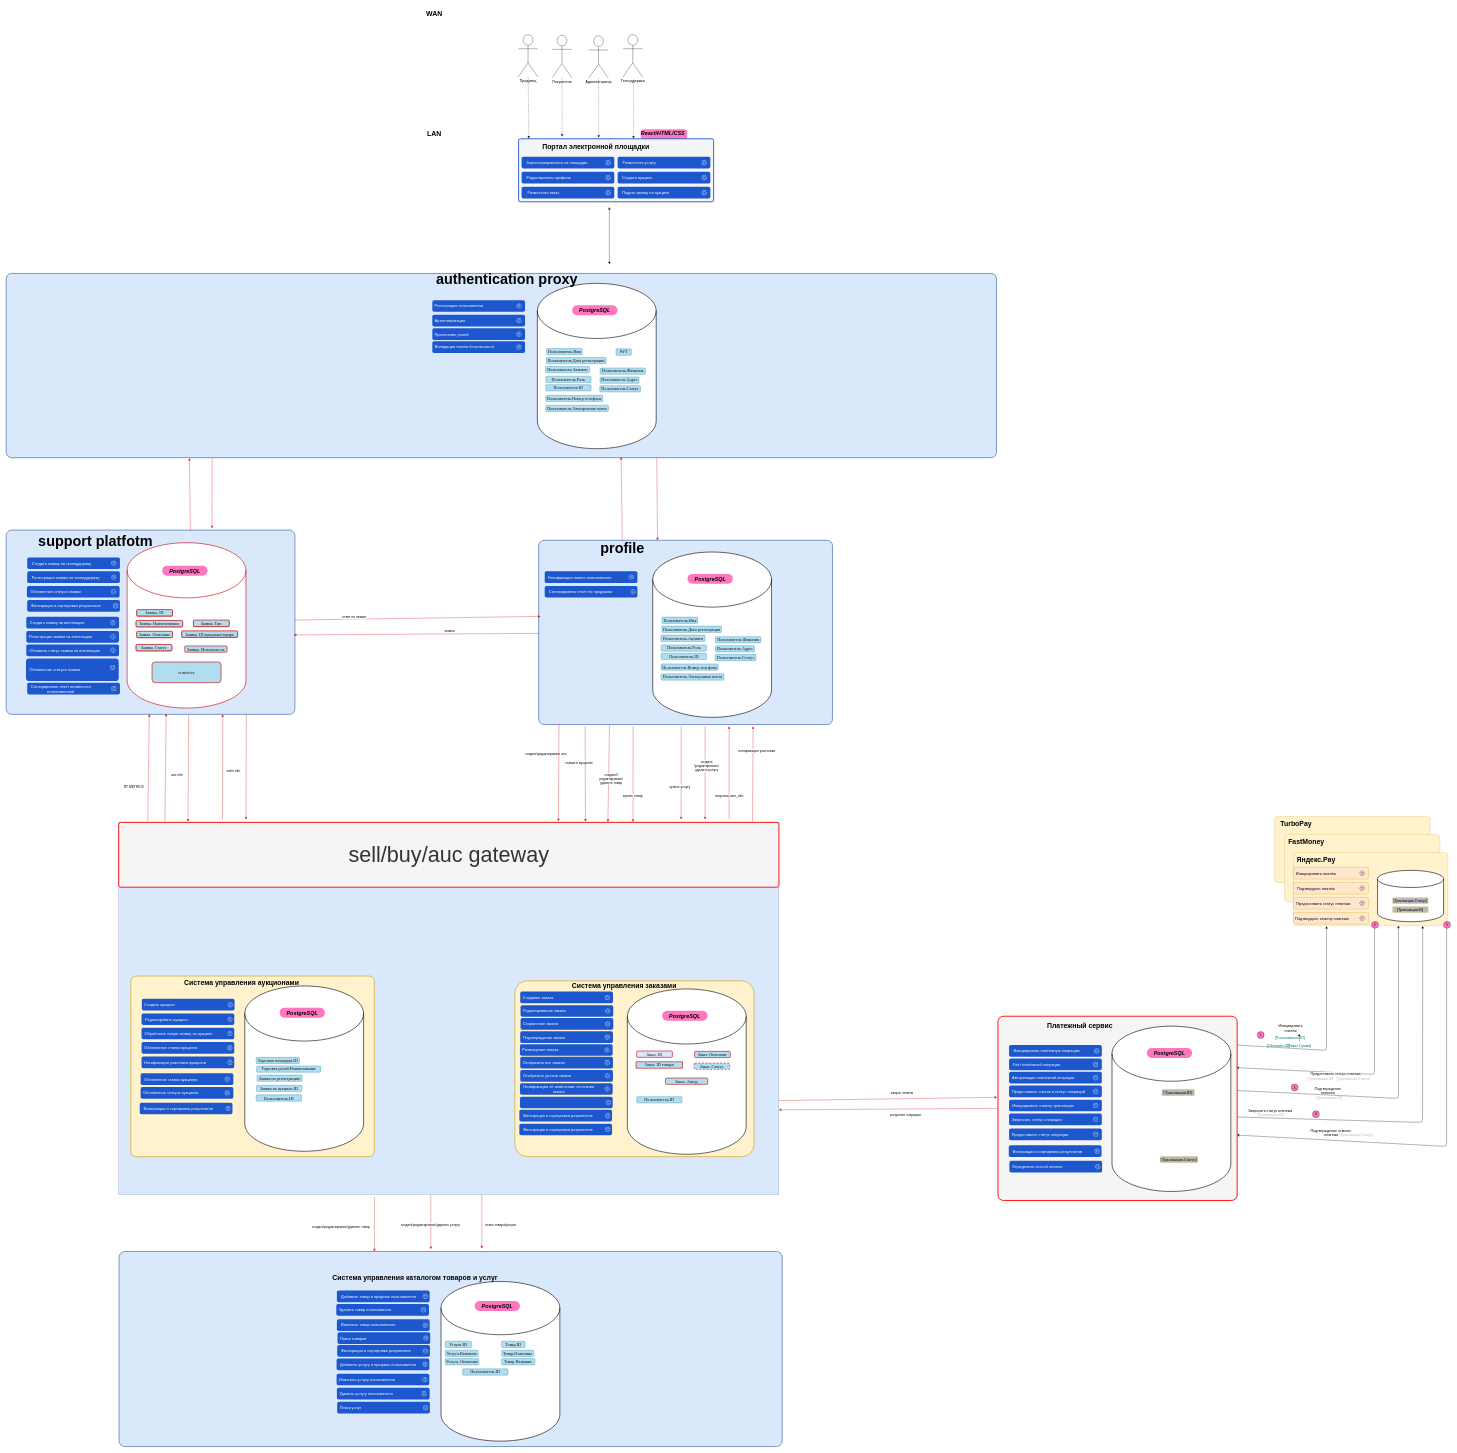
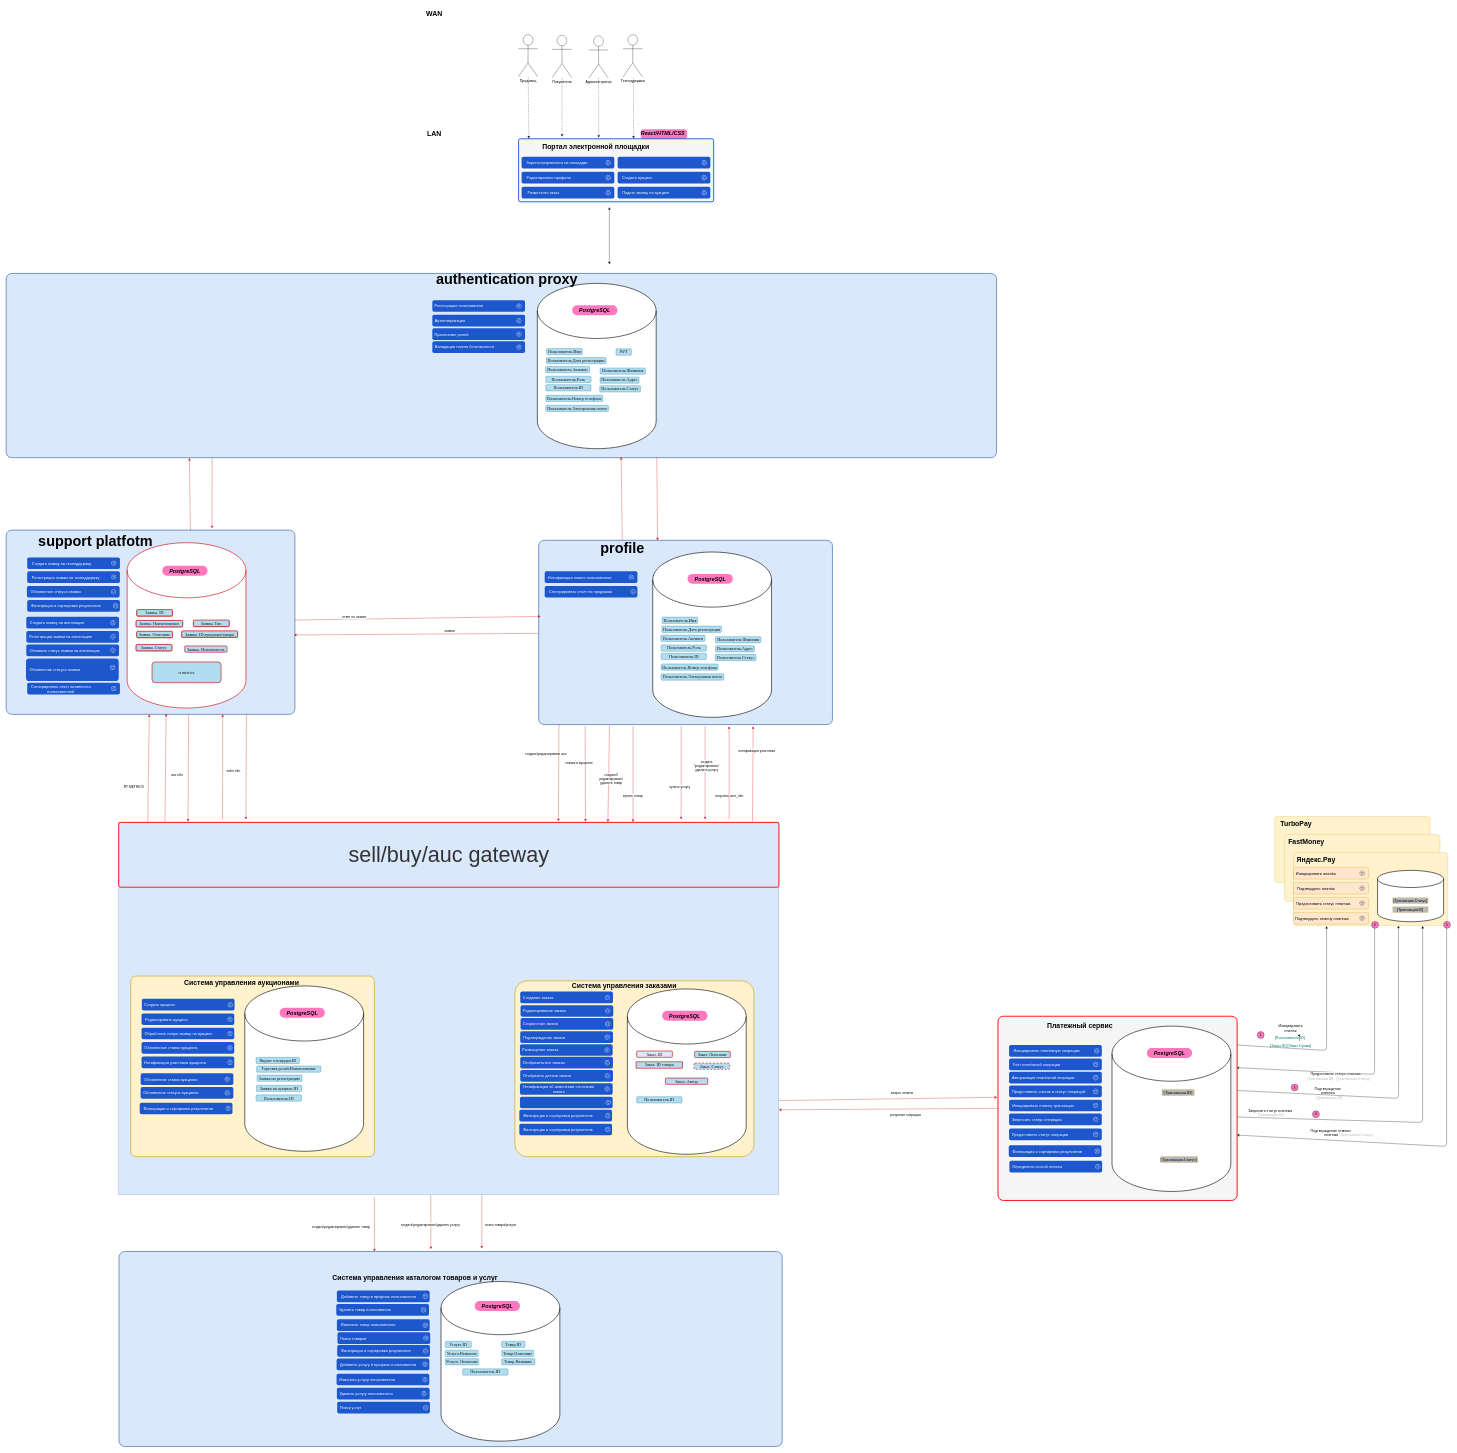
- <mxCell id="297" value="Разместить услугу" style="text;html=1;align=center;verticalAlign=middle;whiteSpace=wrap;rounded=1;fontSize=13;fontColor=#FFFFFF;" parent="294" vertex="1"><mxGeometry x="6" y="4.5" width="132" height="30" as="geometry" /></mxCell>
- <mxCell id="150" value="&lt;font style=&quot;font-size: 72px;&quot;&gt;sell/buy/auc gateway&lt;/font&gt;" style="rounded=1;whiteSpace=wrap;html=1;arcSize=3;movable=1;resizable=1;rotatable=1;deletable=1;editable=1;locked=0;connectable=1;fillColor=#f5f5f5;strokeColor=#FF0000;strokeWidth=3;fontColor=#333333;" parent="1" vertex="1"><mxGeometry x="395" y="2740" width="2200" height="216" as="geometry" /></mxCell>
+ <mxCell id="150" value="&lt;font style=&quot;font-size: 72px;&quot;&gt;sell/buy/auc gateway&lt;/font&gt;" style="rounded=1;whiteSpace=wrap;html=1;arcSize=3;movable=1;resizable=1;rotatable=1;deletable=1;editable=1;locked=0;connectable=1;fillColor=#dae8fc;strokeColor=#FF0000;strokeWidth=3;fontColor=#333333;" parent="1" vertex="1"><mxGeometry x="395" y="2740" width="2200" height="216" as="geometry" /></mxCell>
- <mxCell id="335" value="&lt;font style=&quot;font-size: 12px;&quot;&gt;[Обновить.ID]&lt;/font&gt;" style="text;html=1;align=center;verticalAlign=middle;whiteSpace=wrap;rounded=1;fontSize=13;labelBackgroundColor=none;fontColor=#007575;" parent="1" vertex="1"><mxGeometry x="4180" y="3470" width="160" height="30" as="geometry" /></mxCell>
+ <mxCell id="335" value="&lt;font style=&quot;font-size: 12px;&quot;&gt;[Заказ.ID]&lt;/font&gt;" style="text;html=1;align=center;verticalAlign=middle;whiteSpace=wrap;rounded=1;fontSize=13;labelBackgroundColor=none;fontColor=#007575;" parent="1" vertex="1"><mxGeometry x="4180" y="3470" width="160" height="30" as="geometry" /></mxCell>
- <mxCell id="146" value="&lt;p style=&quot;margin: 0px 0px 0px 13px; text-indent: -13px; font-variant-numeric: normal; font-variant-east-asian: normal; font-variant-alternates: normal; font-kerning: auto; font-optical-sizing: auto; font-feature-settings: normal; font-variation-settings: normal; font-variant-position: normal; font-stretch: normal; font-size: 14px; line-height: normal; color: rgb(14, 14, 14); text-align: start;&quot; class=&quot;p1&quot;&gt;&lt;font face=&quot;Times New Roman&quot;&gt;Торговая площадка.ID&lt;/font&gt;&lt;/p&gt;" style="rounded=1;whiteSpace=wrap;html=1;fillColor=#b1ddf0;strokeColor=#10739e;" parent="1" vertex="1"><mxGeometry x="853" y="3523" width="144.5" height="21" as="geometry" /></mxCell>
+ <mxCell id="146" value="&lt;p style=&quot;margin: 0px 0px 0px 13px; text-indent: -13px; font-variant-numeric: normal; font-variant-east-asian: normal; font-variant-alternates: normal; font-kerning: auto; font-optical-sizing: auto; font-feature-settings: normal; font-variation-settings: normal; font-variant-position: normal; font-stretch: normal; font-size: 14px; line-height: normal; color: rgb(14, 14, 14); text-align: start;&quot; class=&quot;p1&quot;&gt;&lt;font face=&quot;Times New Roman&quot;&gt;Яндекс площадка.ID&lt;/font&gt;&lt;/p&gt;" style="rounded=1;whiteSpace=wrap;html=1;fillColor=#b1ddf0;strokeColor=#10739e;" parent="1" vertex="1"><mxGeometry x="853" y="3523" width="144.5" height="21" as="geometry" /></mxCell>
